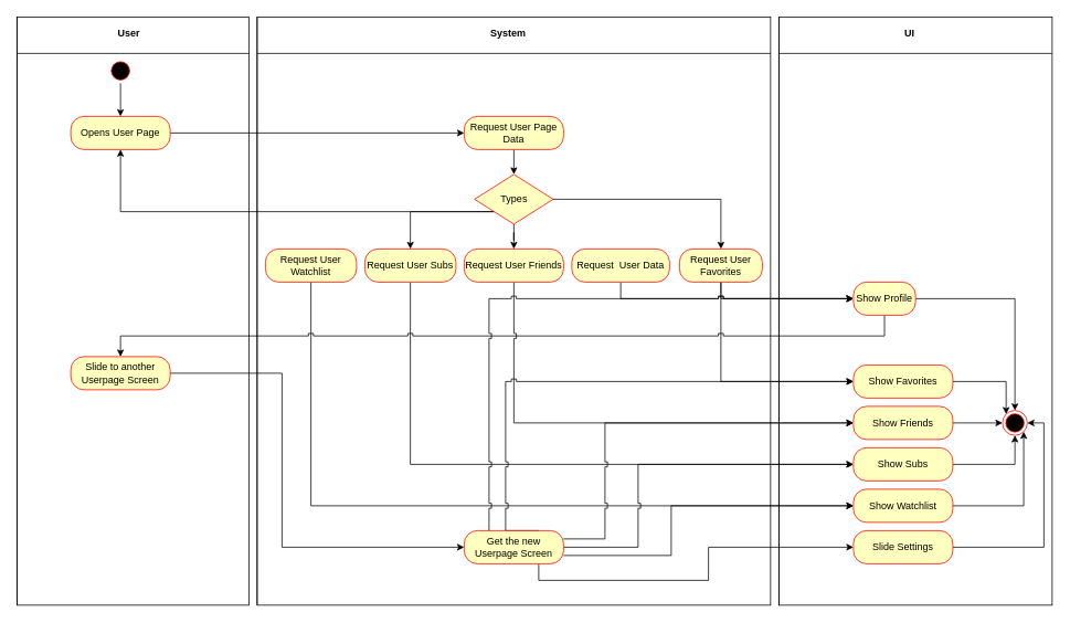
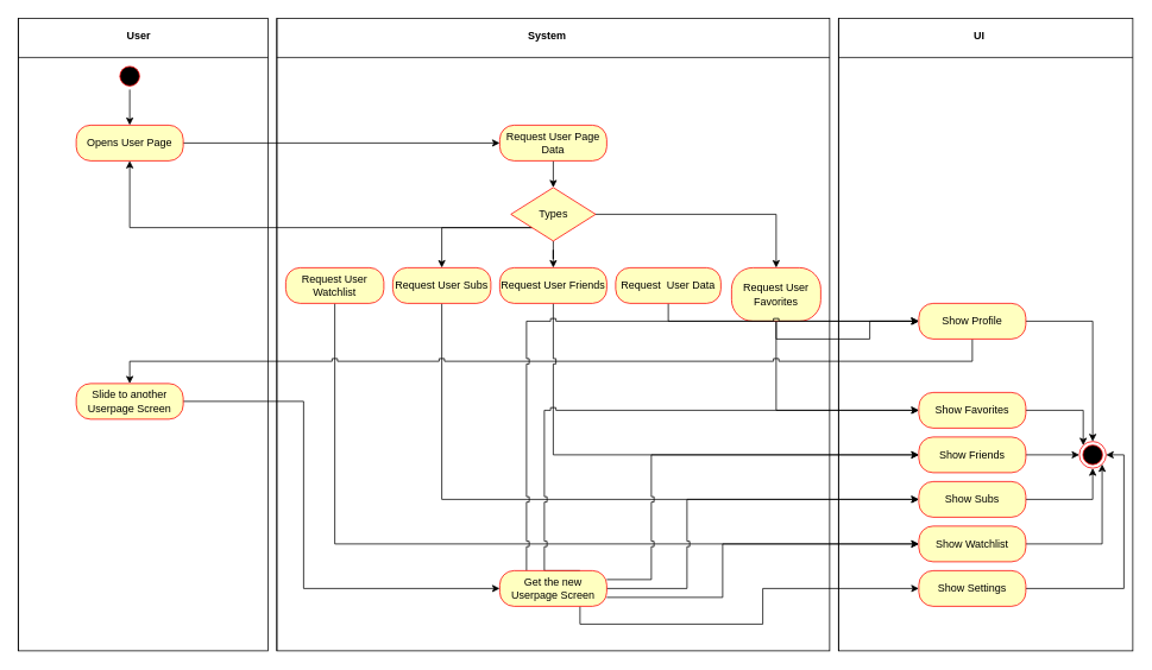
- <mxCell id="35" value="Request User Favorites" style="rounded=1;whiteSpace=wrap;html=1;arcSize=40;fontColor=#000000;fillColor=#ffffc0;strokeColor=#ff0000;" parent="1" vertex="1"><mxGeometry x="820" y="300" width="100" height="40" as="geometry" /></mxCell>
+ <mxCell id="35" value="Request User Favorites" style="rounded=1;whiteSpace=wrap;html=1;arcSize=40;fontColor=#000000;fillColor=#ffffc0;strokeColor=#ff0000;" parent="1" vertex="1"><mxGeometry x="820" y="300" width="100" height="60" as="geometry" /></mxCell>
- <mxCell id="46" value="Show Profile" style="rounded=1;whiteSpace=wrap;html=1;arcSize=40;fontColor=#000000;fillColor=#ffffc0;strokeColor=#ff0000;" parent="1" vertex="1"><mxGeometry x="1030" y="340" width="75" height="40" as="geometry" /></mxCell>
+ <mxCell id="46" value="Show Profile" style="rounded=1;whiteSpace=wrap;html=1;arcSize=40;fontColor=#000000;fillColor=#ffffc0;strokeColor=#ff0000;" parent="1" vertex="1"><mxGeometry x="1030" y="340" width="120" height="40" as="geometry" /></mxCell>
- <mxCell id="59" value="Slide Settings" style="rounded=1;whiteSpace=wrap;html=1;arcSize=40;fontColor=#000000;fillColor=#ffffc0;strokeColor=#ff0000;" vertex="1" parent="1"><mxGeometry x="1030" y="640" width="120" height="40" as="geometry" /></mxCell>
+ <mxCell id="59" value="Show Settings" style="rounded=1;whiteSpace=wrap;html=1;arcSize=40;fontColor=#000000;fillColor=#ffffc0;strokeColor=#ff0000;" vertex="1" parent="1"><mxGeometry x="1030" y="640" width="120" height="40" as="geometry" /></mxCell>
